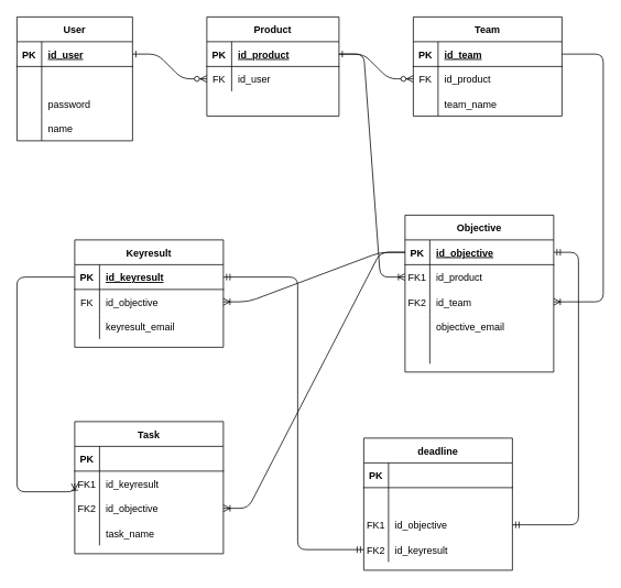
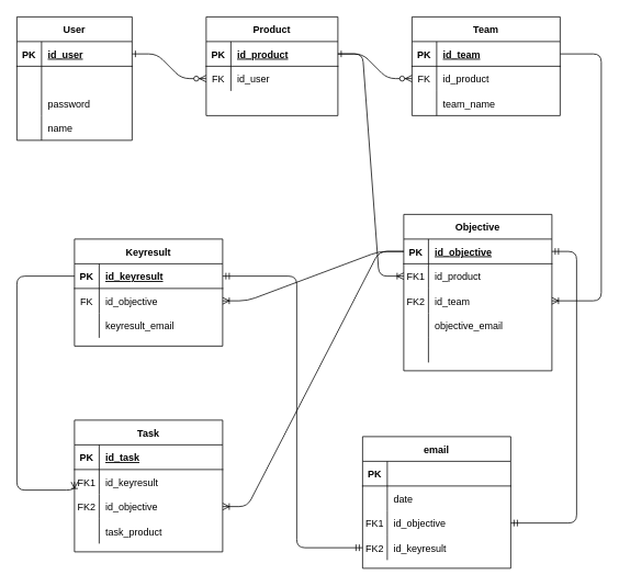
- <mxCell id="63" value="deadline" style="shape=table;startSize=30;container=1;collapsible=1;childLayout=tableLayout;fixedRows=1;rowLines=0;fontStyle=1;align=center;resizeLast=1;" parent="1" vertex="1"><mxGeometry x="440" y="530" width="180" height="160" as="geometry" /></mxCell>
+ <mxCell id="63" value="email" style="shape=table;startSize=30;container=1;collapsible=1;childLayout=tableLayout;fixedRows=1;rowLines=0;fontStyle=1;align=center;resizeLast=1;" parent="1" vertex="1"><mxGeometry x="440" y="530" width="180" height="160" as="geometry" /></mxCell>
+ <mxCell id="80" value="id_task" style="shape=partialRectangle;connectable=0;fillColor=none;top=0;left=0;bottom=0;right=0;align=left;spacingLeft=6;fontStyle=5;overflow=hidden;" vertex="1" parent="78"><mxGeometry x="30" width="150" height="30" as="geometry" /></mxCell>
+ <mxCell id="68" value="date" style="shape=partialRectangle;connectable=0;fillColor=none;top=0;left=0;bottom=0;right=0;align=left;spacingLeft=6;overflow=hidden;" parent="66" vertex="1"><mxGeometry x="30" width="150" height="30" as="geometry" /></mxCell>
- <mxCell id="89" value="task_name" style="shape=partialRectangle;connectable=0;fillColor=none;top=0;left=0;bottom=0;right=0;align=left;spacingLeft=6;overflow=hidden;" vertex="1" parent="87"><mxGeometry x="30" width="150" height="30" as="geometry" /></mxCell>
+ <mxCell id="89" value="task_product" style="shape=partialRectangle;connectable=0;fillColor=none;top=0;left=0;bottom=0;right=0;align=left;spacingLeft=6;overflow=hidden;" vertex="1" parent="87"><mxGeometry x="30" width="150" height="30" as="geometry" /></mxCell>
